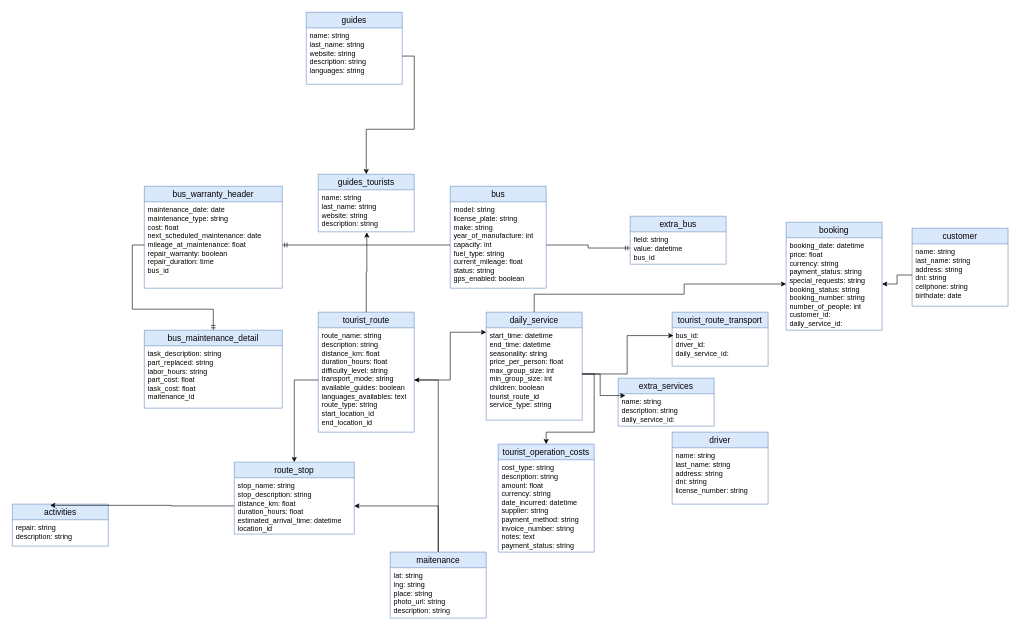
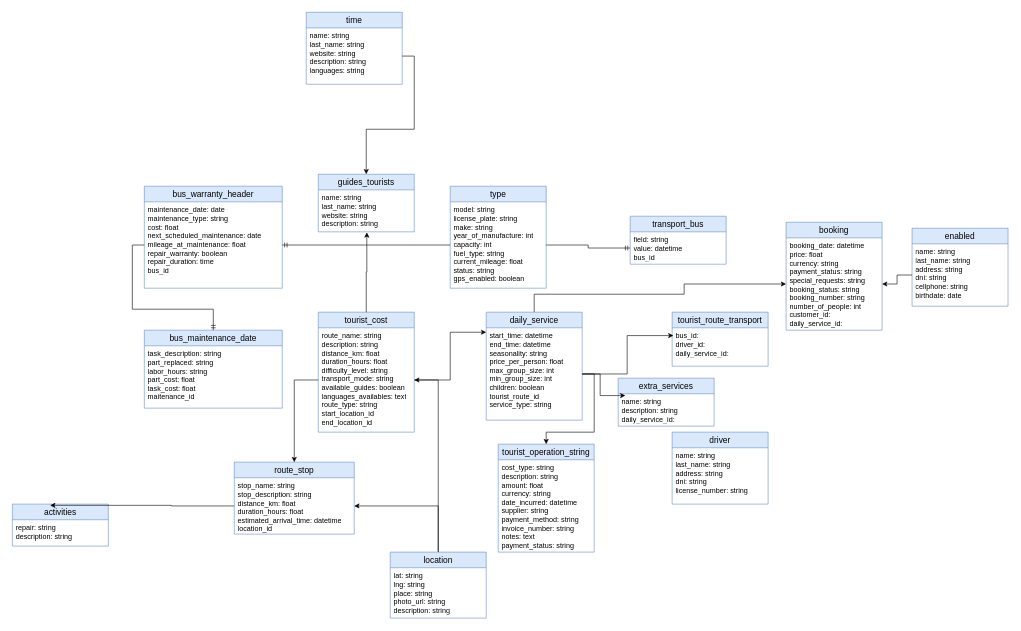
- <mxCell id="45" value="guides" style="swimlane;fontStyle=0;childLayout=stackLayout;horizontal=1;startSize=26;horizontalStack=0;resizeParent=1;resizeParentMax=0;resizeLast=0;collapsible=1;marginBottom=0;align=center;fontSize=14;fillColor=#dae8fc;strokeColor=#6c8ebf;" vertex="1" parent="1"><mxGeometry x="510" y="20" width="160" height="120" as="geometry" /></mxCell>
+ <mxCell id="45" value="time" style="swimlane;fontStyle=0;childLayout=stackLayout;horizontal=1;startSize=26;horizontalStack=0;resizeParent=1;resizeParentMax=0;resizeLast=0;collapsible=1;marginBottom=0;align=center;fontSize=14;fillColor=#dae8fc;strokeColor=#6c8ebf;" vertex="1" parent="1"><mxGeometry x="510" y="20" width="160" height="120" as="geometry" /></mxCell>
- <mxCell id="6" value="bus" style="swimlane;fontStyle=0;childLayout=stackLayout;horizontal=1;startSize=26;horizontalStack=0;resizeParent=1;resizeParentMax=0;resizeLast=0;collapsible=1;marginBottom=0;align=center;fontSize=14;fillColor=#dae8fc;strokeColor=#6c8ebf;" vertex="1" parent="1"><mxGeometry x="750" y="310" width="160" height="170" as="geometry" /></mxCell>
+ <mxCell id="6" value="type" style="swimlane;fontStyle=0;childLayout=stackLayout;horizontal=1;startSize=26;horizontalStack=0;resizeParent=1;resizeParentMax=0;resizeLast=0;collapsible=1;marginBottom=0;align=center;fontSize=14;fillColor=#dae8fc;strokeColor=#6c8ebf;" vertex="1" parent="1"><mxGeometry x="750" y="310" width="160" height="170" as="geometry" /></mxCell>
- <mxCell id="8" value="extra_bus" style="swimlane;fontStyle=0;childLayout=stackLayout;horizontal=1;startSize=26;horizontalStack=0;resizeParent=1;resizeParentMax=0;resizeLast=0;collapsible=1;marginBottom=0;align=center;fontSize=14;fillColor=#dae8fc;strokeColor=#6c8ebf;" vertex="1" parent="1"><mxGeometry x="1050" y="360" width="160" height="80" as="geometry" /></mxCell>
+ <mxCell id="8" value="transport_bus" style="swimlane;fontStyle=0;childLayout=stackLayout;horizontal=1;startSize=26;horizontalStack=0;resizeParent=1;resizeParentMax=0;resizeLast=0;collapsible=1;marginBottom=0;align=center;fontSize=14;fillColor=#dae8fc;strokeColor=#6c8ebf;" vertex="1" parent="1"><mxGeometry x="1050" y="360" width="160" height="80" as="geometry" /></mxCell>
- <mxCell id="4" value="customer" style="swimlane;fontStyle=0;childLayout=stackLayout;horizontal=1;startSize=26;horizontalStack=0;resizeParent=1;resizeParentMax=0;resizeLast=0;collapsible=1;marginBottom=0;align=center;fontSize=14;fillColor=#dae8fc;strokeColor=#6c8ebf;" vertex="1" parent="1"><mxGeometry x="1520" y="380" width="160" height="130" as="geometry" /></mxCell>
+ <mxCell id="4" value="enabled" style="swimlane;fontStyle=0;childLayout=stackLayout;horizontal=1;startSize=26;horizontalStack=0;resizeParent=1;resizeParentMax=0;resizeLast=0;collapsible=1;marginBottom=0;align=center;fontSize=14;fillColor=#dae8fc;strokeColor=#6c8ebf;" vertex="1" parent="1"><mxGeometry x="1520" y="380" width="160" height="130" as="geometry" /></mxCell>
- <mxCell id="17" value="tourist_route" style="swimlane;fontStyle=0;childLayout=stackLayout;horizontal=1;startSize=26;horizontalStack=0;resizeParent=1;resizeParentMax=0;resizeLast=0;collapsible=1;marginBottom=0;align=center;fontSize=14;fillColor=#dae8fc;strokeColor=#6c8ebf;" vertex="1" parent="1"><mxGeometry x="530" y="520" width="160" height="200" as="geometry" /></mxCell>
+ <mxCell id="17" value="tourist_cost" style="swimlane;fontStyle=0;childLayout=stackLayout;horizontal=1;startSize=26;horizontalStack=0;resizeParent=1;resizeParentMax=0;resizeLast=0;collapsible=1;marginBottom=0;align=center;fontSize=14;fillColor=#dae8fc;strokeColor=#6c8ebf;" vertex="1" parent="1"><mxGeometry x="530" y="520" width="160" height="200" as="geometry" /></mxCell>
- <mxCell id="12" value="bus_maintenance_detail" style="swimlane;fontStyle=0;childLayout=stackLayout;horizontal=1;startSize=26;horizontalStack=0;resizeParent=1;resizeParentMax=0;resizeLast=0;collapsible=1;marginBottom=0;align=center;fontSize=14;fillColor=#dae8fc;strokeColor=#6c8ebf;" vertex="1" parent="1"><mxGeometry x="240" y="550" width="230" height="130" as="geometry" /></mxCell>
+ <mxCell id="12" value="bus_maintenance_date" style="swimlane;fontStyle=0;childLayout=stackLayout;horizontal=1;startSize=26;horizontalStack=0;resizeParent=1;resizeParentMax=0;resizeLast=0;collapsible=1;marginBottom=0;align=center;fontSize=14;fillColor=#dae8fc;strokeColor=#6c8ebf;" vertex="1" parent="1"><mxGeometry x="240" y="550" width="230" height="130" as="geometry" /></mxCell>
- <mxCell id="36" value="tourist_operation_costs" style="swimlane;fontStyle=0;childLayout=stackLayout;horizontal=1;startSize=26;horizontalStack=0;resizeParent=1;resizeParentMax=0;resizeLast=0;collapsible=1;marginBottom=0;align=center;fontSize=14;fillColor=#dae8fc;strokeColor=#6c8ebf;" vertex="1" parent="1"><mxGeometry x="830" y="740" width="160" height="180" as="geometry" /></mxCell>
+ <mxCell id="36" value="tourist_operation_string" style="swimlane;fontStyle=0;childLayout=stackLayout;horizontal=1;startSize=26;horizontalStack=0;resizeParent=1;resizeParentMax=0;resizeLast=0;collapsible=1;marginBottom=0;align=center;fontSize=14;fillColor=#dae8fc;strokeColor=#6c8ebf;" vertex="1" parent="1"><mxGeometry x="830" y="740" width="160" height="180" as="geometry" /></mxCell>
- <mxCell id="21" value="maitenance" style="swimlane;fontStyle=0;childLayout=stackLayout;horizontal=1;startSize=26;horizontalStack=0;resizeParent=1;resizeParentMax=0;resizeLast=0;collapsible=1;marginBottom=0;align=center;fontSize=14;fillColor=#dae8fc;strokeColor=#6c8ebf;" vertex="1" parent="1"><mxGeometry x="650" y="920" width="160" height="110" as="geometry" /></mxCell>
+ <mxCell id="21" value="location" style="swimlane;fontStyle=0;childLayout=stackLayout;horizontal=1;startSize=26;horizontalStack=0;resizeParent=1;resizeParentMax=0;resizeLast=0;collapsible=1;marginBottom=0;align=center;fontSize=14;fillColor=#dae8fc;strokeColor=#6c8ebf;" vertex="1" parent="1"><mxGeometry x="650" y="920" width="160" height="110" as="geometry" /></mxCell>
